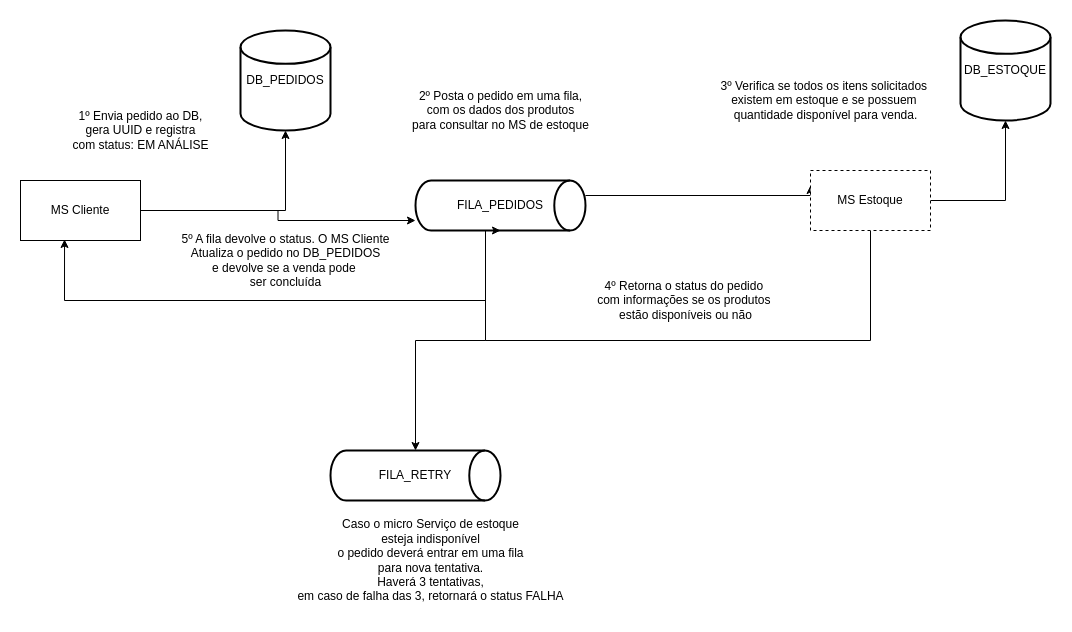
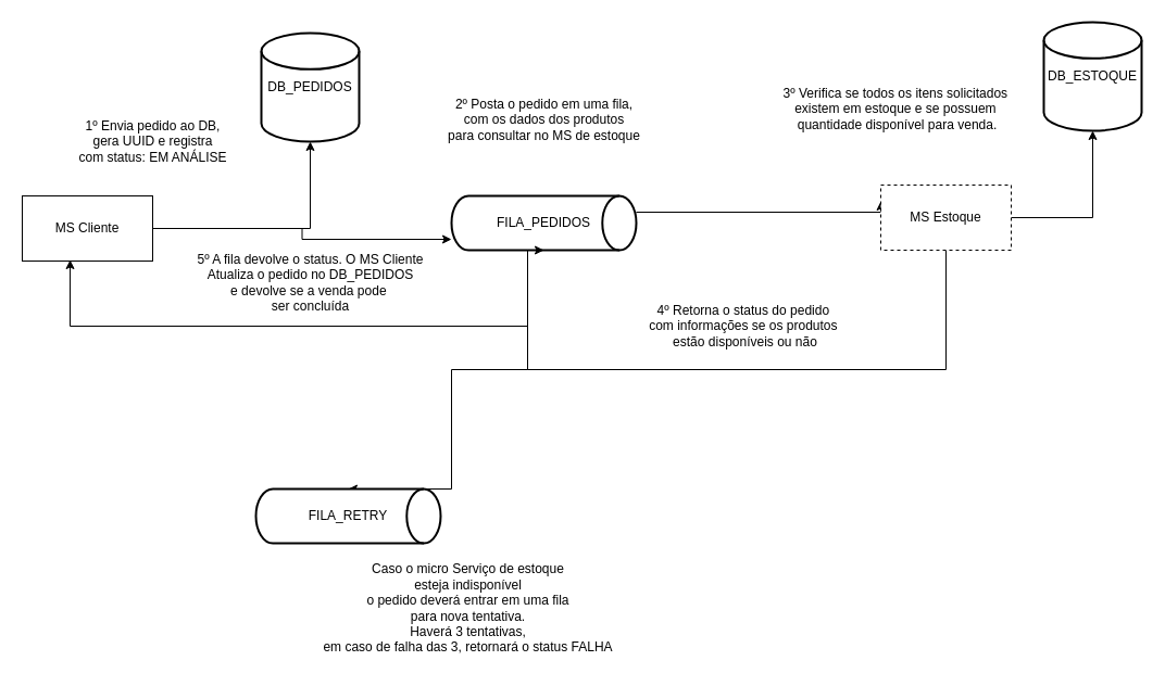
- <mxCell id="18" value="FILA_RETRY" style="strokeWidth=2;html=1;shape=mxgraph.flowchart.direct_data;whiteSpace=wrap;align=center;" parent="1" vertex="1"><mxGeometry x="330" y="450" width="170" height="50" as="geometry" /></mxCell>
+ <mxCell id="18" value="FILA_RETRY" style="strokeWidth=2;html=1;shape=mxgraph.flowchart.direct_data;whiteSpace=wrap;align=center;" parent="1" vertex="1"><mxGeometry x="235" y="450" width="170" height="50" as="geometry" /></mxCell>
